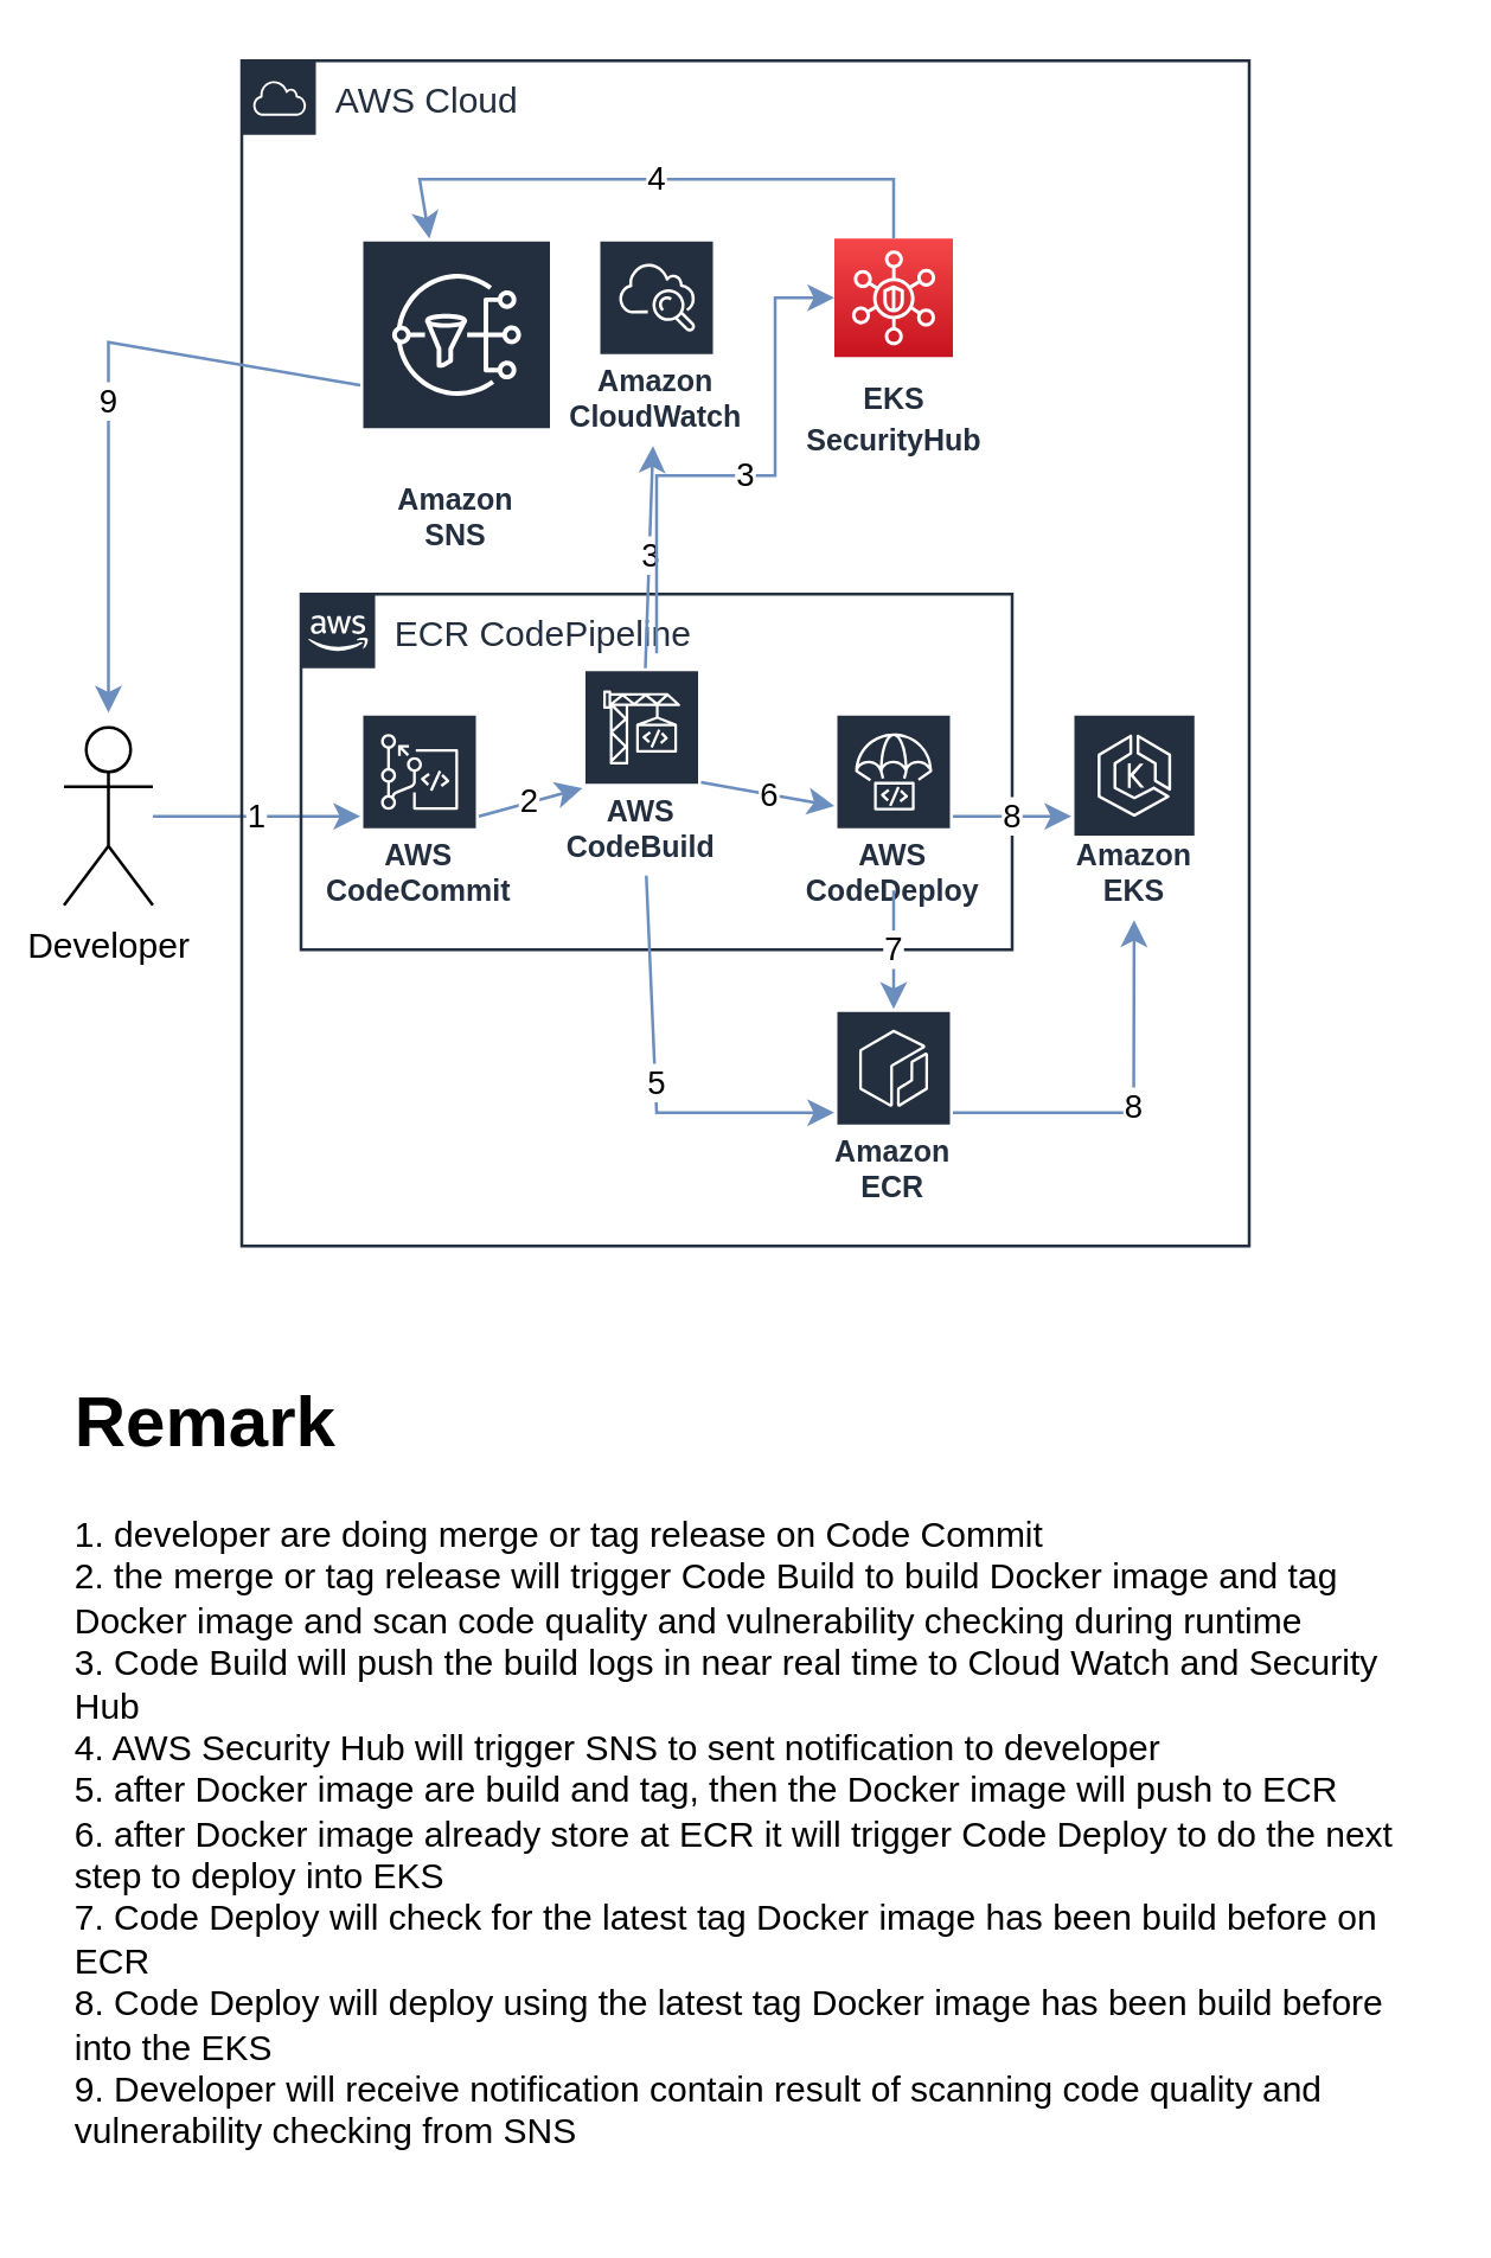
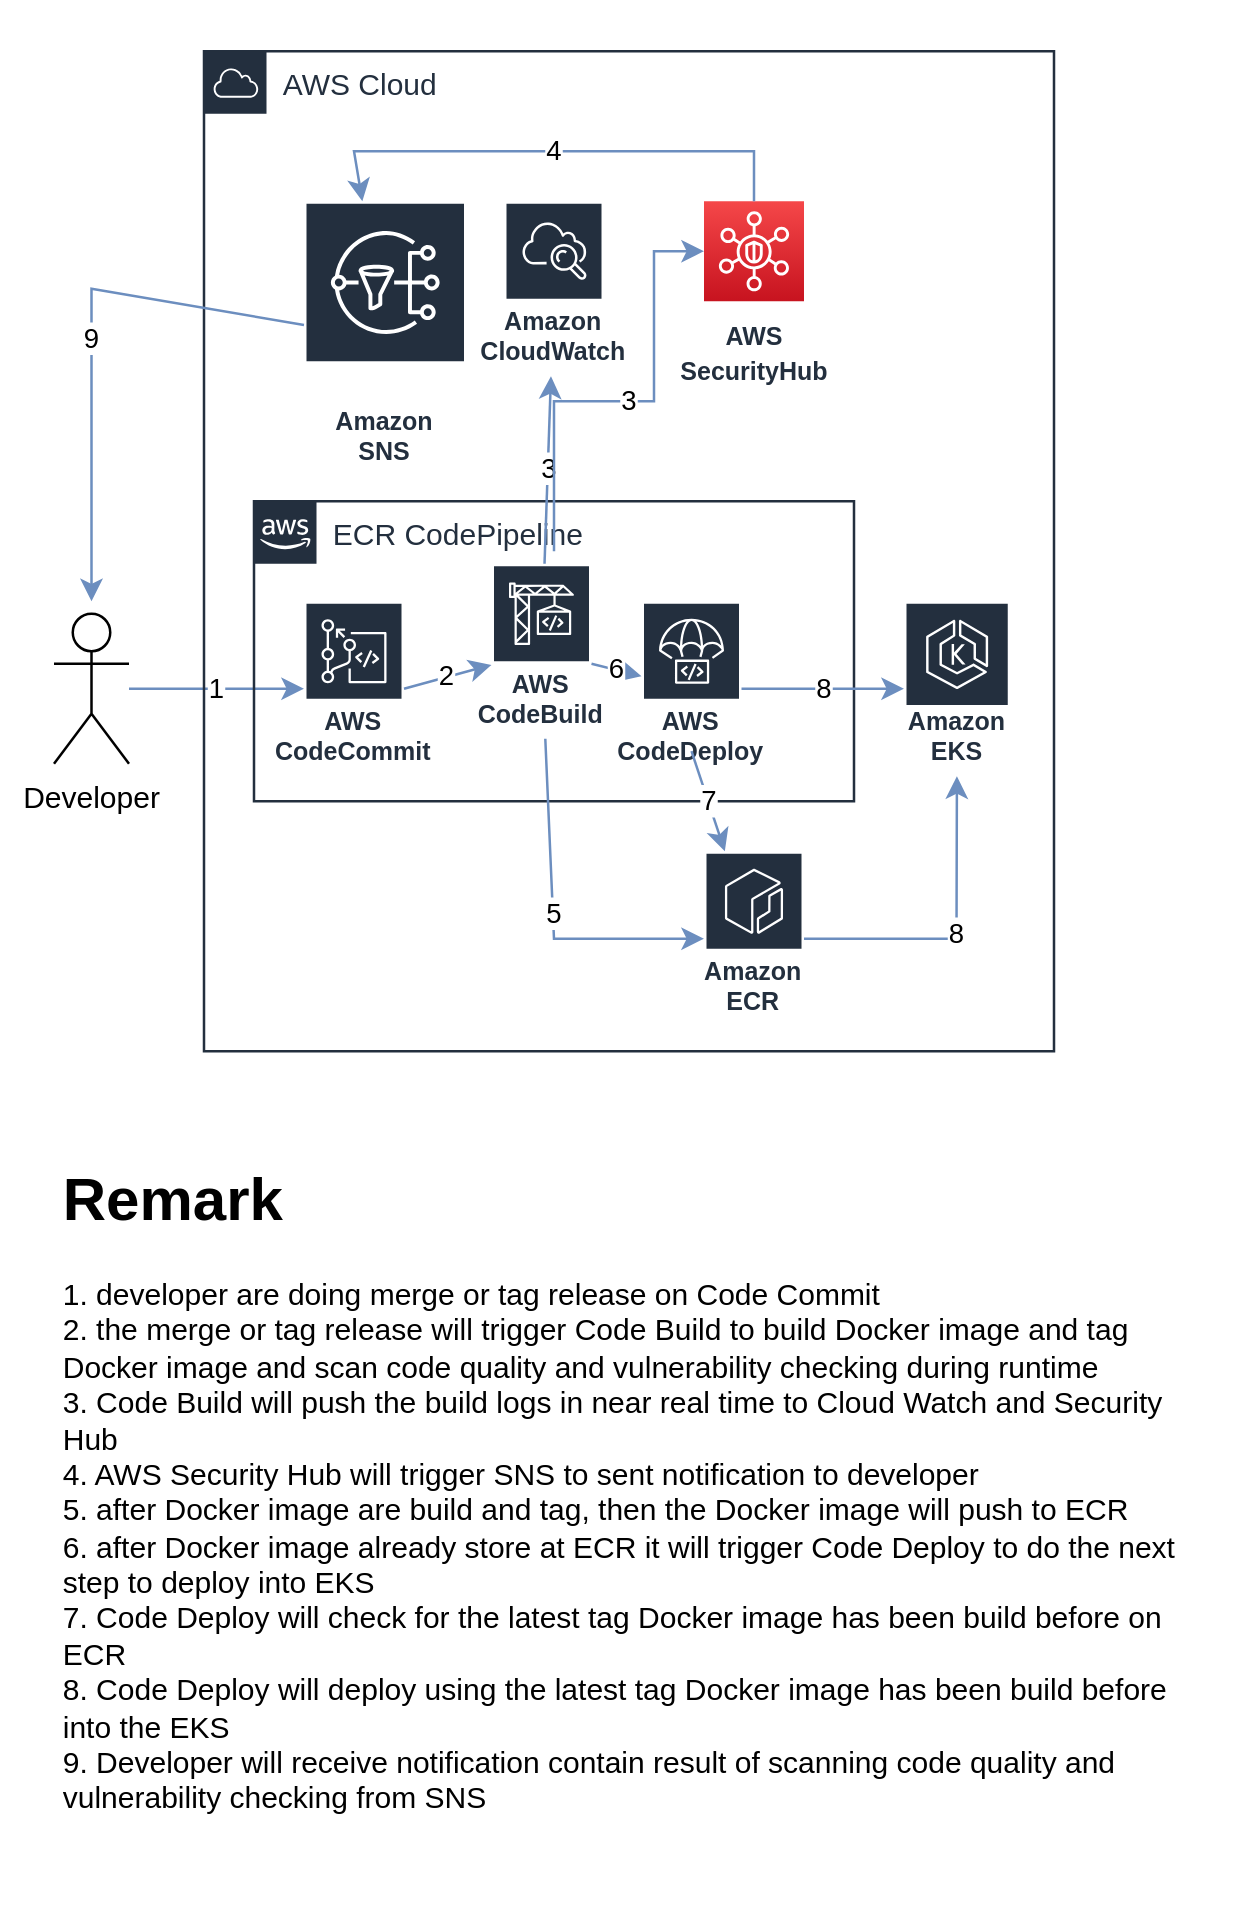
- <mxCell id="5" value="&lt;font style=&quot;font-size: 10px;&quot;&gt;&lt;b&gt;EKS&lt;br&gt;SecurityHub&lt;/b&gt;&lt;/font&gt;" style="sketch=0;points=[[0,0,0],[0.25,0,0],[0.5,0,0],[0.75,0,0],[1,0,0],[0,1,0],[0.25,1,0],[0.5,1,0],[0.75,1,0],[1,1,0],[0,0.25,0],[0,0.5,0],[0,0.75,0],[1,0.25,0],[1,0.5,0],[1,0.75,0]];outlineConnect=0;fontColor=#232F3E;gradientColor=#F54749;gradientDirection=north;fillColor=#C7131F;strokeColor=#ffffff;dashed=0;verticalLabelPosition=bottom;verticalAlign=top;align=center;html=1;fontSize=12;fontStyle=0;aspect=fixed;shape=mxgraph.aws4.resourceIcon;resIcon=mxgraph.aws4.security_hub;" parent="4" vertex="1"><mxGeometry x="200" y="60" width="40" height="40" as="geometry" /></mxCell>
+ <mxCell id="5" value="&lt;font style=&quot;font-size: 10px;&quot;&gt;&lt;b&gt;AWS&lt;br&gt;SecurityHub&lt;/b&gt;&lt;/font&gt;" style="sketch=0;points=[[0,0,0],[0.25,0,0],[0.5,0,0],[0.75,0,0],[1,0,0],[0,1,0],[0.25,1,0],[0.5,1,0],[0.75,1,0],[1,1,0],[0,0.25,0],[0,0.5,0],[0,0.75,0],[1,0.25,0],[1,0.5,0],[1,0.75,0]];outlineConnect=0;fontColor=#232F3E;gradientColor=#F54749;gradientDirection=north;fillColor=#C7131F;strokeColor=#ffffff;dashed=0;verticalLabelPosition=bottom;verticalAlign=top;align=center;html=1;fontSize=12;fontStyle=0;aspect=fixed;shape=mxgraph.aws4.resourceIcon;resIcon=mxgraph.aws4.security_hub;" parent="4" vertex="1"><mxGeometry x="200" y="60" width="40" height="40" as="geometry" /></mxCell>
- <mxCell id="12" value="AWS CodeDeploy" style="sketch=0;outlineConnect=0;fontColor=#232F3E;gradientColor=none;strokeColor=#ffffff;fillColor=#232F3E;dashed=0;verticalLabelPosition=middle;verticalAlign=bottom;align=center;html=1;whiteSpace=wrap;fontSize=10;fontStyle=1;spacing=3;shape=mxgraph.aws4.productIcon;prIcon=mxgraph.aws4.codedeploy;" parent="8" vertex="1"><mxGeometry x="180" y="40" width="40" height="70" as="geometry" /></mxCell>
+ <mxCell id="12" value="AWS CodeDeploy" style="sketch=0;outlineConnect=0;fontColor=#232F3E;gradientColor=none;strokeColor=#ffffff;fillColor=#232F3E;dashed=0;verticalLabelPosition=middle;verticalAlign=bottom;align=center;html=1;whiteSpace=wrap;fontSize=10;fontStyle=1;spacing=3;shape=mxgraph.aws4.productIcon;prIcon=mxgraph.aws4.codedeploy;" parent="8" vertex="1"><mxGeometry x="155" y="40" width="40" height="70" as="geometry" /></mxCell>
